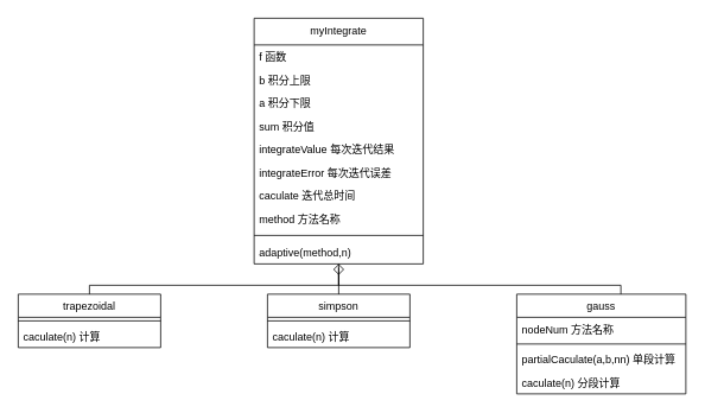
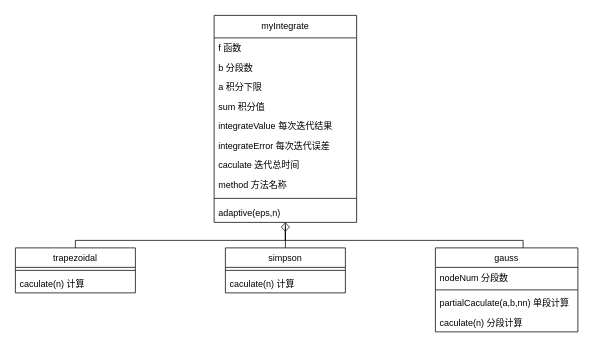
- <mxCell id="4" value="b 积分上限" style="text;align=left;verticalAlign=top;spacingLeft=4;spacingRight=4;overflow=hidden;rotatable=0;points=[[0,0.5],[1,0.5]];portConstraint=eastwest;rounded=0;shadow=0;html=0;" parent="2" vertex="1"><mxGeometry y="56" width="190" height="26" as="geometry" /></mxCell>
+ <mxCell id="4" value="b 分段数" style="text;align=left;verticalAlign=top;spacingLeft=4;spacingRight=4;overflow=hidden;rotatable=0;points=[[0,0.5],[1,0.5]];portConstraint=eastwest;rounded=0;shadow=0;html=0;" parent="2" vertex="1"><mxGeometry y="56" width="190" height="26" as="geometry" /></mxCell>
- <mxCell id="12" value="adaptive(method,n)" style="text;align=left;verticalAlign=top;spacingLeft=4;spacingRight=4;overflow=hidden;rotatable=0;points=[[0,0.5],[1,0.5]];portConstraint=eastwest;" parent="2" vertex="1"><mxGeometry y="250" width="190" height="26" as="geometry" /></mxCell>
+ <mxCell id="12" value="adaptive(eps,n)" style="text;align=left;verticalAlign=top;spacingLeft=4;spacingRight=4;overflow=hidden;rotatable=0;points=[[0,0.5],[1,0.5]];portConstraint=eastwest;" parent="2" vertex="1"><mxGeometry y="250" width="190" height="26" as="geometry" /></mxCell>
- <mxCell id="23" value="nodeNum 方法名称" style="text;align=left;verticalAlign=top;spacingLeft=4;spacingRight=4;overflow=hidden;rotatable=0;points=[[0,0.5],[1,0.5]];portConstraint=eastwest;" vertex="1" parent="22"><mxGeometry y="26" width="190" height="26" as="geometry" /></mxCell>
+ <mxCell id="23" value="nodeNum 分段数" style="text;align=left;verticalAlign=top;spacingLeft=4;spacingRight=4;overflow=hidden;rotatable=0;points=[[0,0.5],[1,0.5]];portConstraint=eastwest;" vertex="1" parent="22"><mxGeometry y="26" width="190" height="26" as="geometry" /></mxCell>
